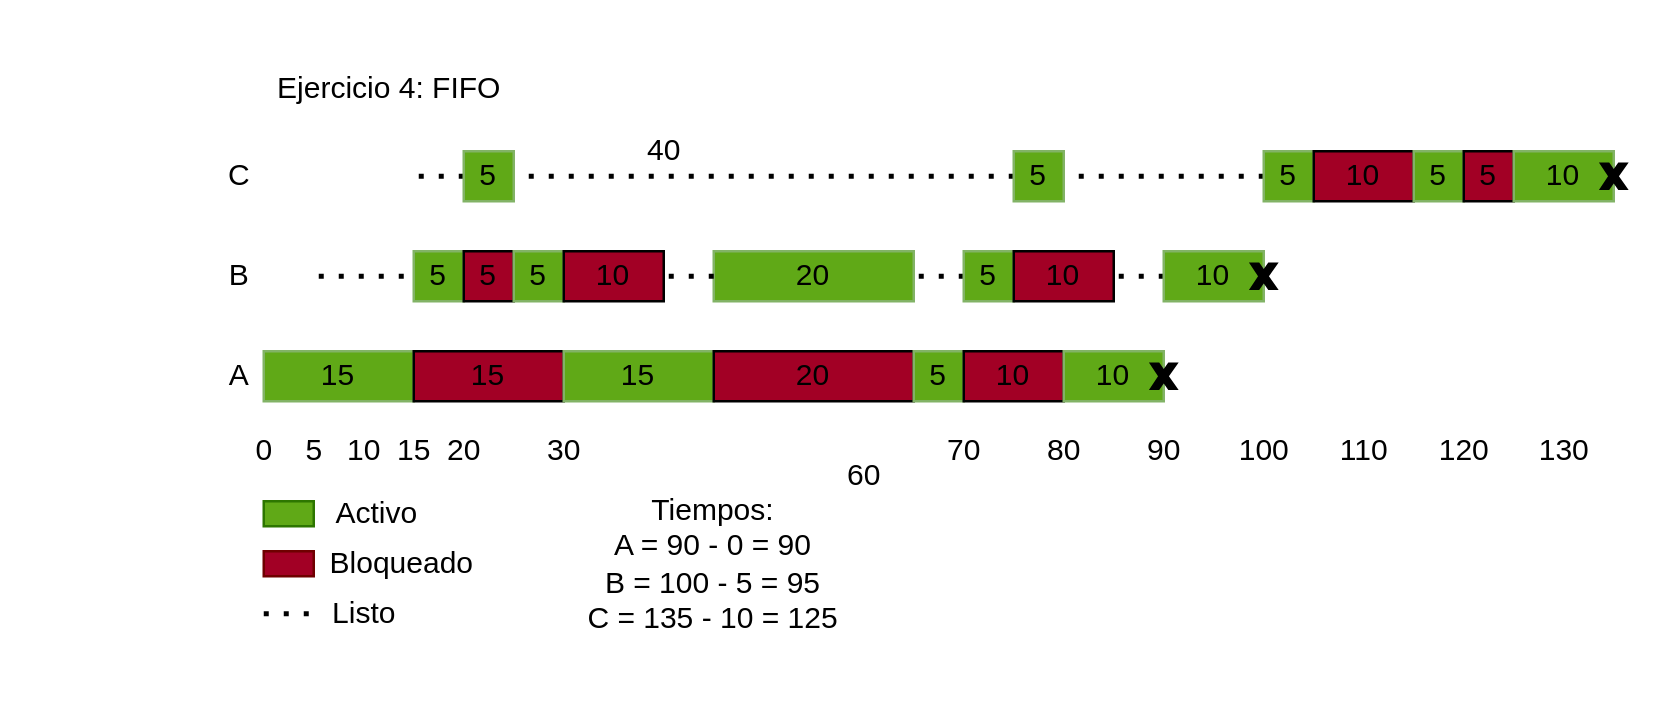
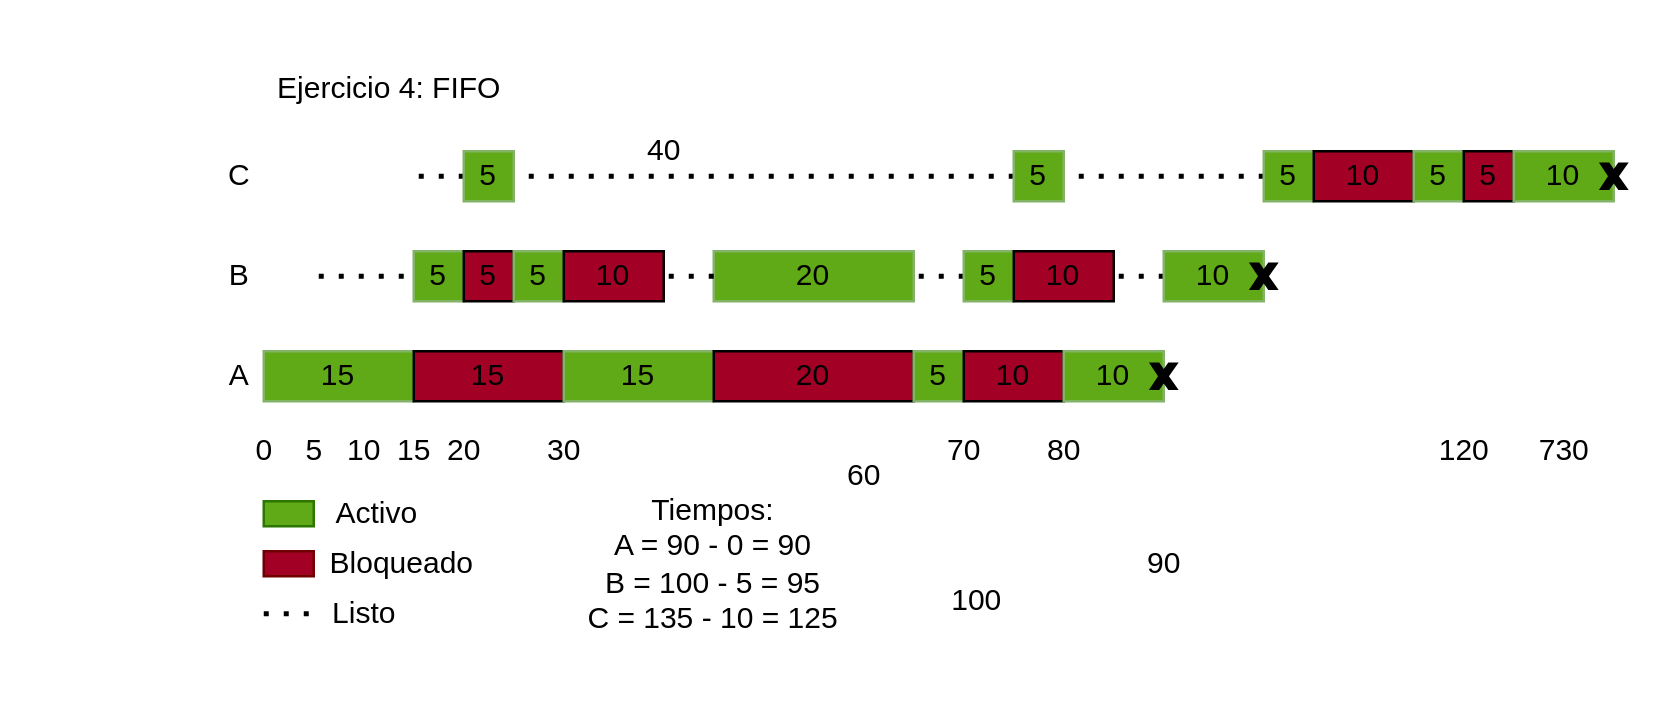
- <mxCell id="12" value="90" style="text;html=1;align=center;verticalAlign=middle;resizable=0;points=[];autosize=1;strokeColor=none;fillColor=none;" parent="1" vertex="1"><mxGeometry x="450" y="170" width="30" height="20" as="geometry" /></mxCell>
+ <mxCell id="12" value="90" style="text;html=1;align=center;verticalAlign=middle;resizable=0;points=[];autosize=1;strokeColor=none;fillColor=none;" parent="1" vertex="1"><mxGeometry x="450" y="215" width="30" height="20" as="geometry" /></mxCell>
- <mxCell id="13" value="100" style="text;html=1;align=center;verticalAlign=middle;resizable=0;points=[];autosize=1;strokeColor=none;fillColor=none;" parent="1" vertex="1"><mxGeometry x="485" y="170" width="40" height="20" as="geometry" /></mxCell>
+ <mxCell id="13" value="100" style="text;html=1;align=center;verticalAlign=middle;resizable=0;points=[];autosize=1;strokeColor=none;fillColor=none;" parent="1" vertex="1"><mxGeometry x="370" y="230" width="40" height="20" as="geometry" /></mxCell>
- <mxCell id="14" value="110" style="text;html=1;align=center;verticalAlign=middle;resizable=0;points=[];autosize=1;strokeColor=none;fillColor=none;" parent="1" vertex="1"><mxGeometry x="530" y="170" width="30" height="20" as="geometry" /></mxCell>
- <mxCell id="55" value="130" style="text;html=1;align=center;verticalAlign=middle;resizable=0;points=[];autosize=1;strokeColor=none;fillColor=none;" parent="1" vertex="1"><mxGeometry x="605" y="165" width="40" height="30" as="geometry" /></mxCell>
+ <mxCell id="55" value="730" style="text;html=1;align=center;verticalAlign=middle;resizable=0;points=[];autosize=1;strokeColor=none;fillColor=none;" parent="1" vertex="1"><mxGeometry x="605" y="165" width="40" height="30" as="geometry" /></mxCell>
